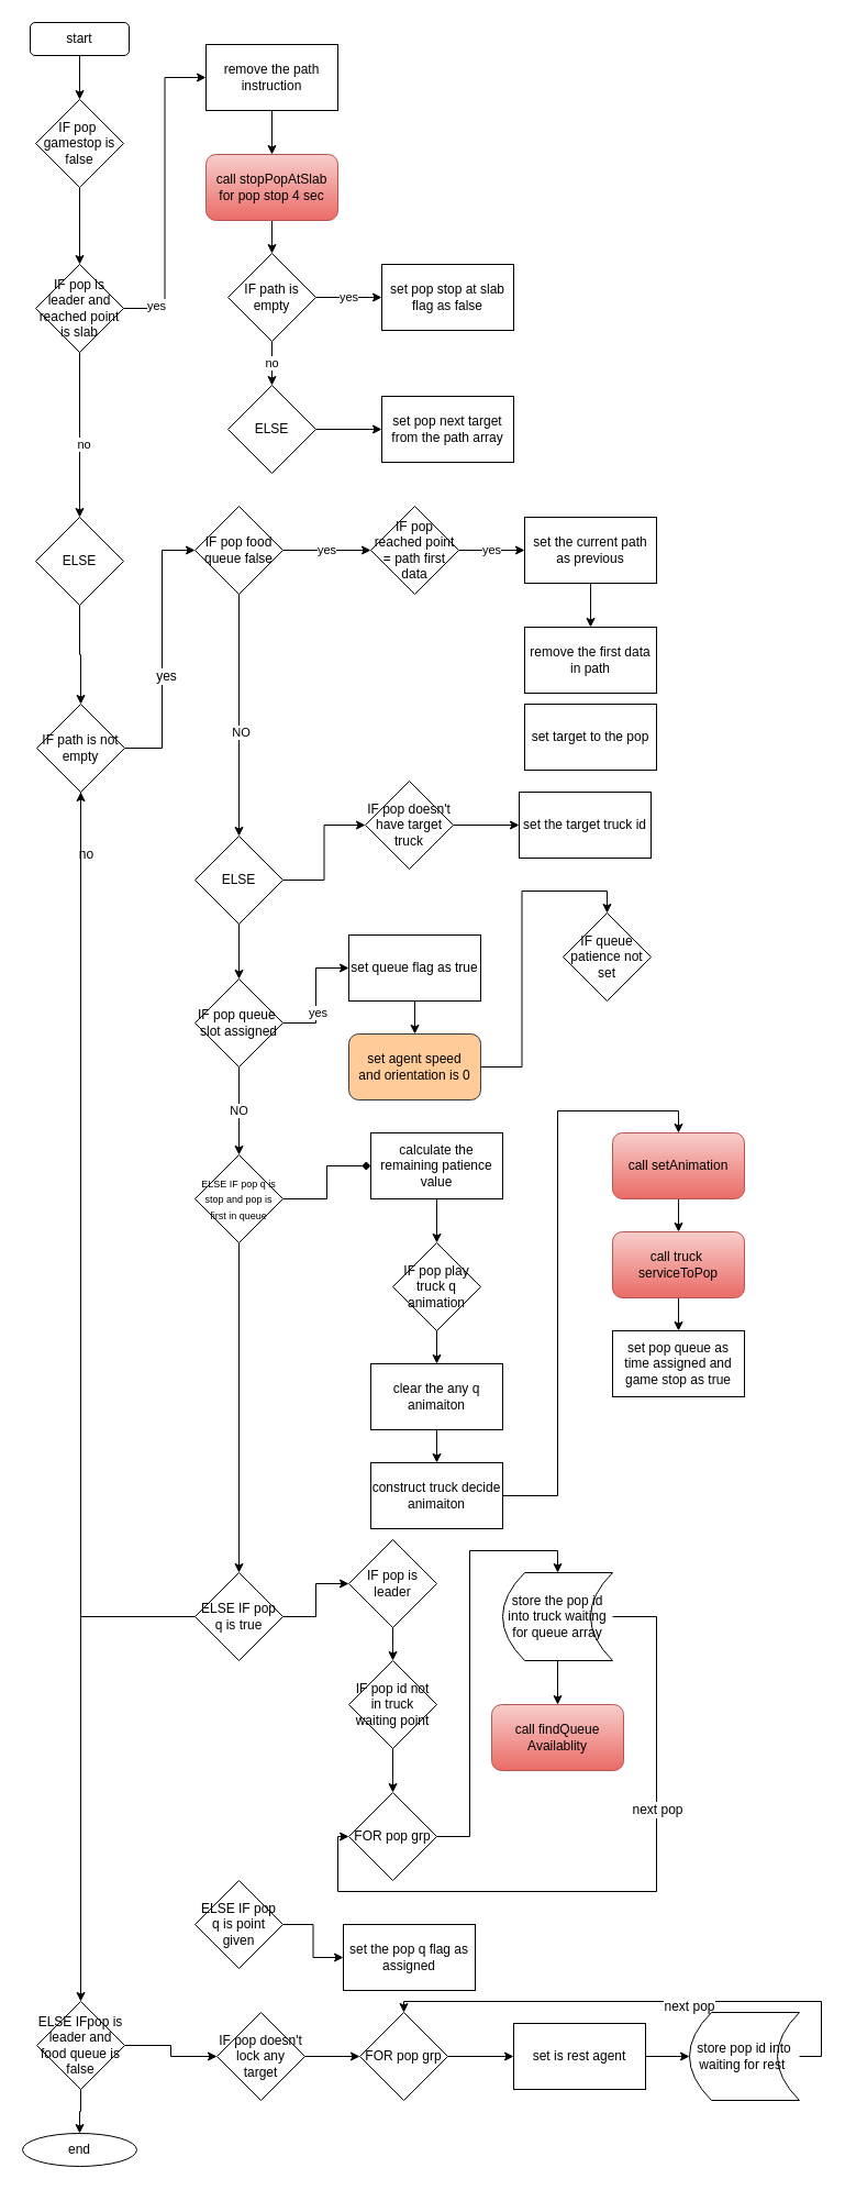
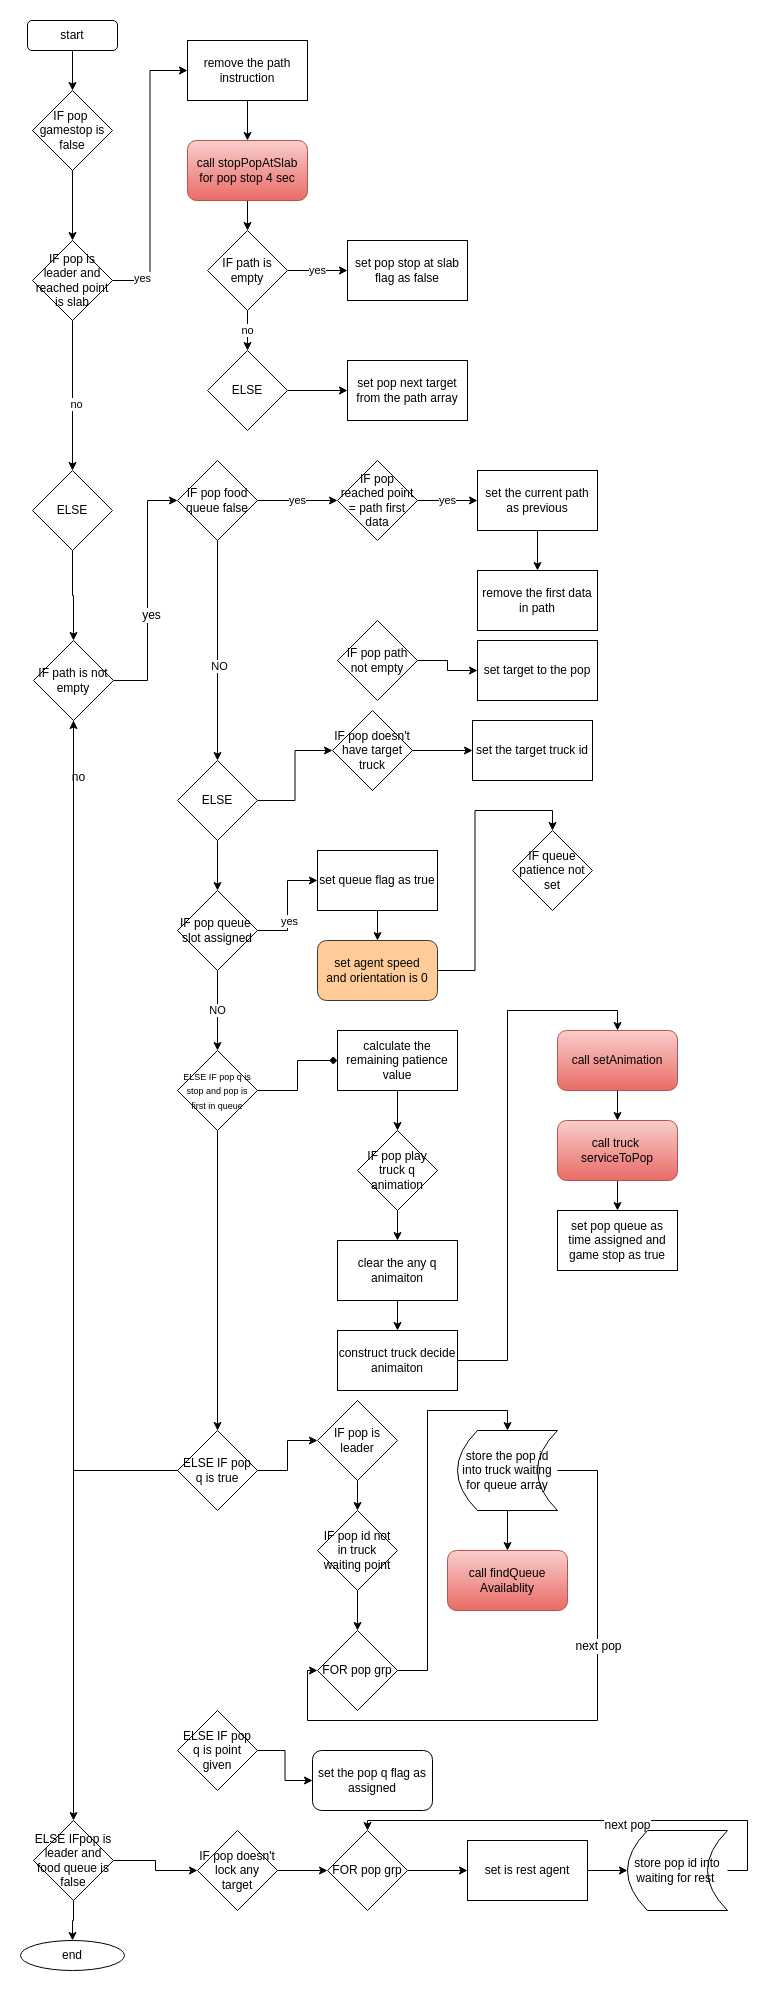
+ <mxCell id="39" value="IF pop path not empty" style="rhombus;whiteSpace=wrap;html=1;" vertex="1" parent="1"><mxGeometry x="337" y="620" width="80" height="80" as="geometry" /></mxCell>
+ <mxCell id="38" value="" style="edgeStyle=orthogonalEdgeStyle;rounded=0;orthogonalLoop=1;jettySize=auto;html=1;" edge="1" parent="1" source="39" target="40"><mxGeometry relative="1" as="geometry" /></mxCell>
- <mxCell id="88" value="set the pop q flag as assigned" style="whiteSpace=wrap;html=1;" vertex="1" parent="1"><mxGeometry x="312" y="1750" width="120" height="60" as="geometry" /></mxCell>
+ <mxCell id="88" value="set the pop q flag as assigned" style="whiteSpace=wrap;html=1;rounded=1;" vertex="1" parent="1"><mxGeometry x="312" y="1750" width="120" height="60" as="geometry" /></mxCell>
